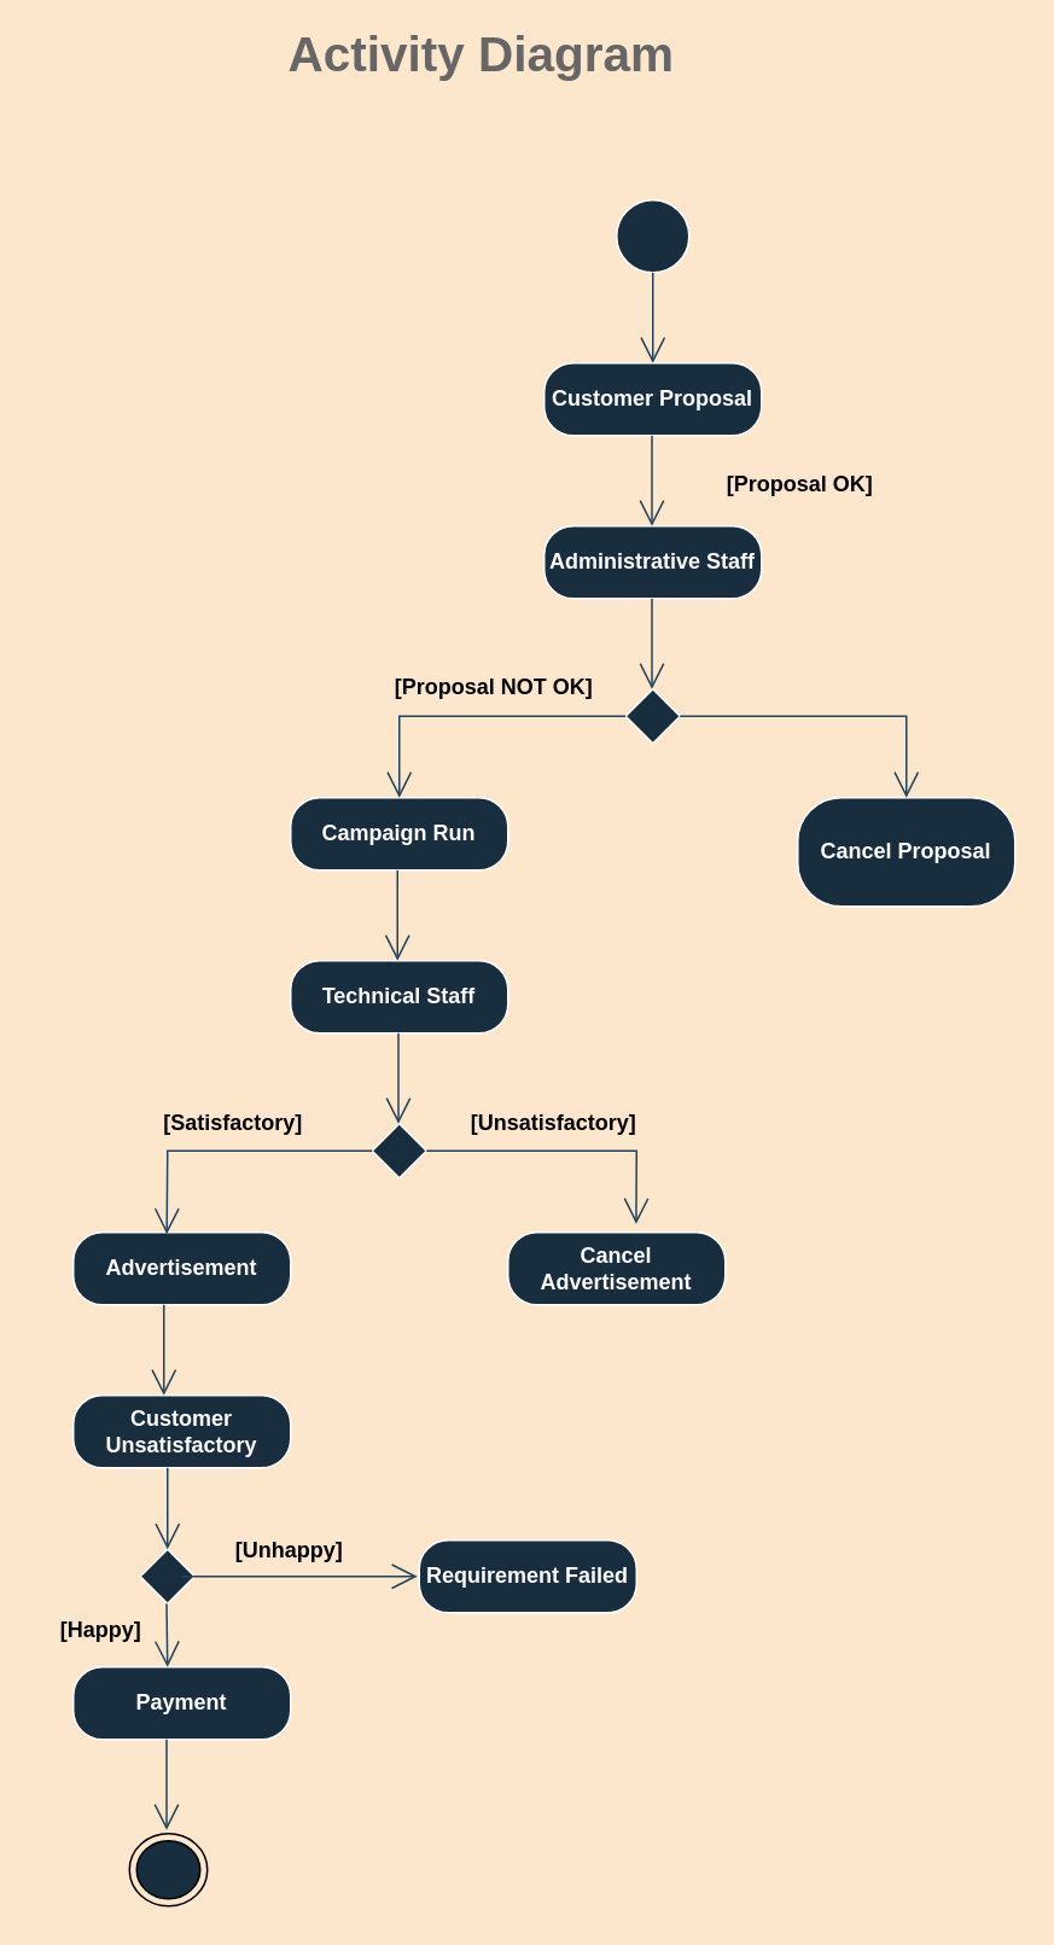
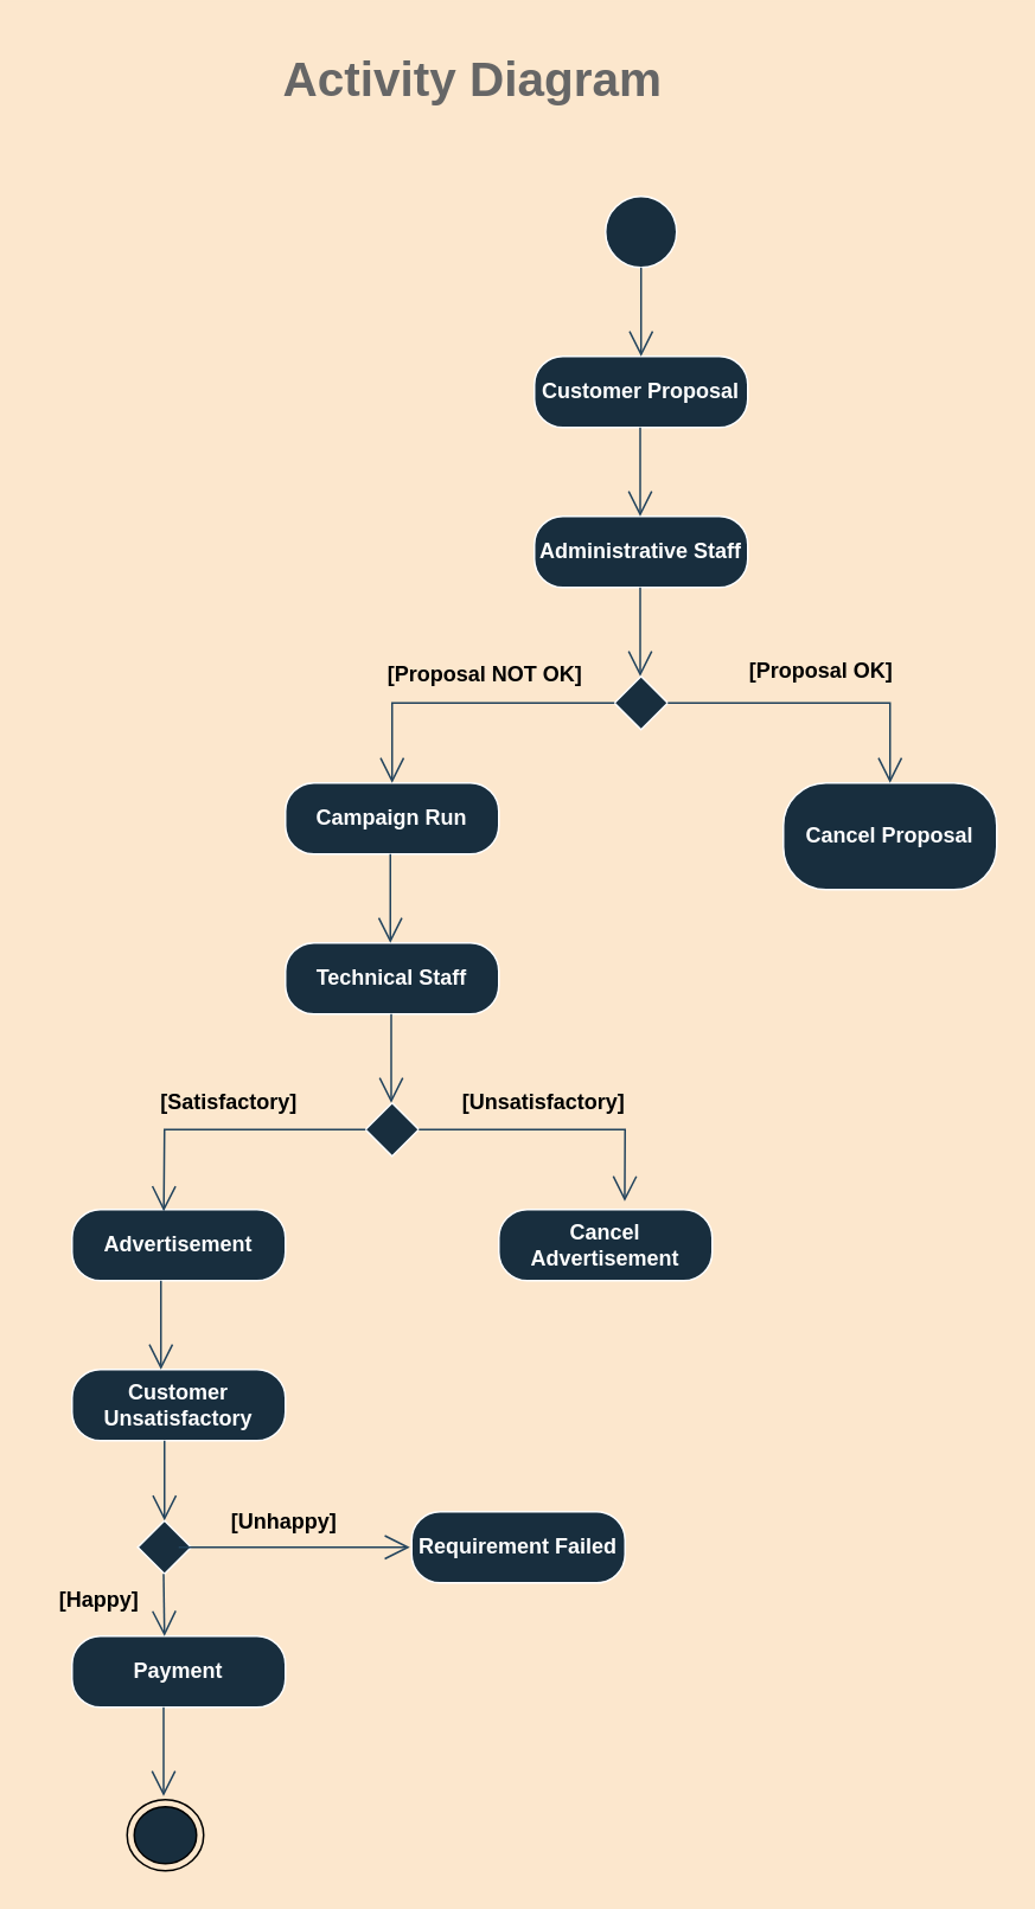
- <mxCell id="30" value="&lt;b&gt;&lt;font color=&quot;#666666&quot; style=&quot;font-size: 27px;&quot;&gt;Activity Diagram&lt;/font&gt;&lt;/b&gt;" style="text;html=1;align=center;verticalAlign=middle;resizable=0;points=[];autosize=1;strokeColor=none;fillColor=none;fontSize=12;fontColor=#FFFFFF;" parent="1" vertex="1"><mxGeometry x="145" y="5" width="240" height="50" as="geometry" /></mxCell>
+ <mxCell id="30" value="&lt;b&gt;&lt;font color=&quot;#666666&quot; style=&quot;font-size: 27px;&quot;&gt;Activity Diagram&lt;/font&gt;&lt;/b&gt;" style="text;html=1;align=center;verticalAlign=middle;resizable=0;points=[];autosize=1;strokeColor=none;fillColor=none;fontSize=12;fontColor=#FFFFFF;" parent="1" vertex="1"><mxGeometry x="145" y="20" width="240" height="50" as="geometry" /></mxCell>
- <mxCell id="31" value="&lt;font style=&quot;font-size: 12px;&quot;&gt;&lt;b style=&quot;font-size: 12px;&quot;&gt;[Proposal OK]&lt;/b&gt;&lt;/font&gt;" style="text;html=1;align=center;verticalAlign=middle;resizable=0;points=[];autosize=1;strokeColor=none;fillColor=none;fontSize=12;fontColor=#000000;" vertex="1" parent="1"><mxGeometry x="391" y="252" width="100" height="30" as="geometry" /></mxCell>
+ <mxCell id="31" value="&lt;font style=&quot;font-size: 12px;&quot;&gt;&lt;b style=&quot;font-size: 12px;&quot;&gt;[Proposal OK]&lt;/b&gt;&lt;/font&gt;" style="text;html=1;align=center;verticalAlign=middle;resizable=0;points=[];autosize=1;strokeColor=none;fillColor=none;fontSize=12;fontColor=#000000;" vertex="1" parent="1"><mxGeometry x="411" y="362" width="100" height="30" as="geometry" /></mxCell>
